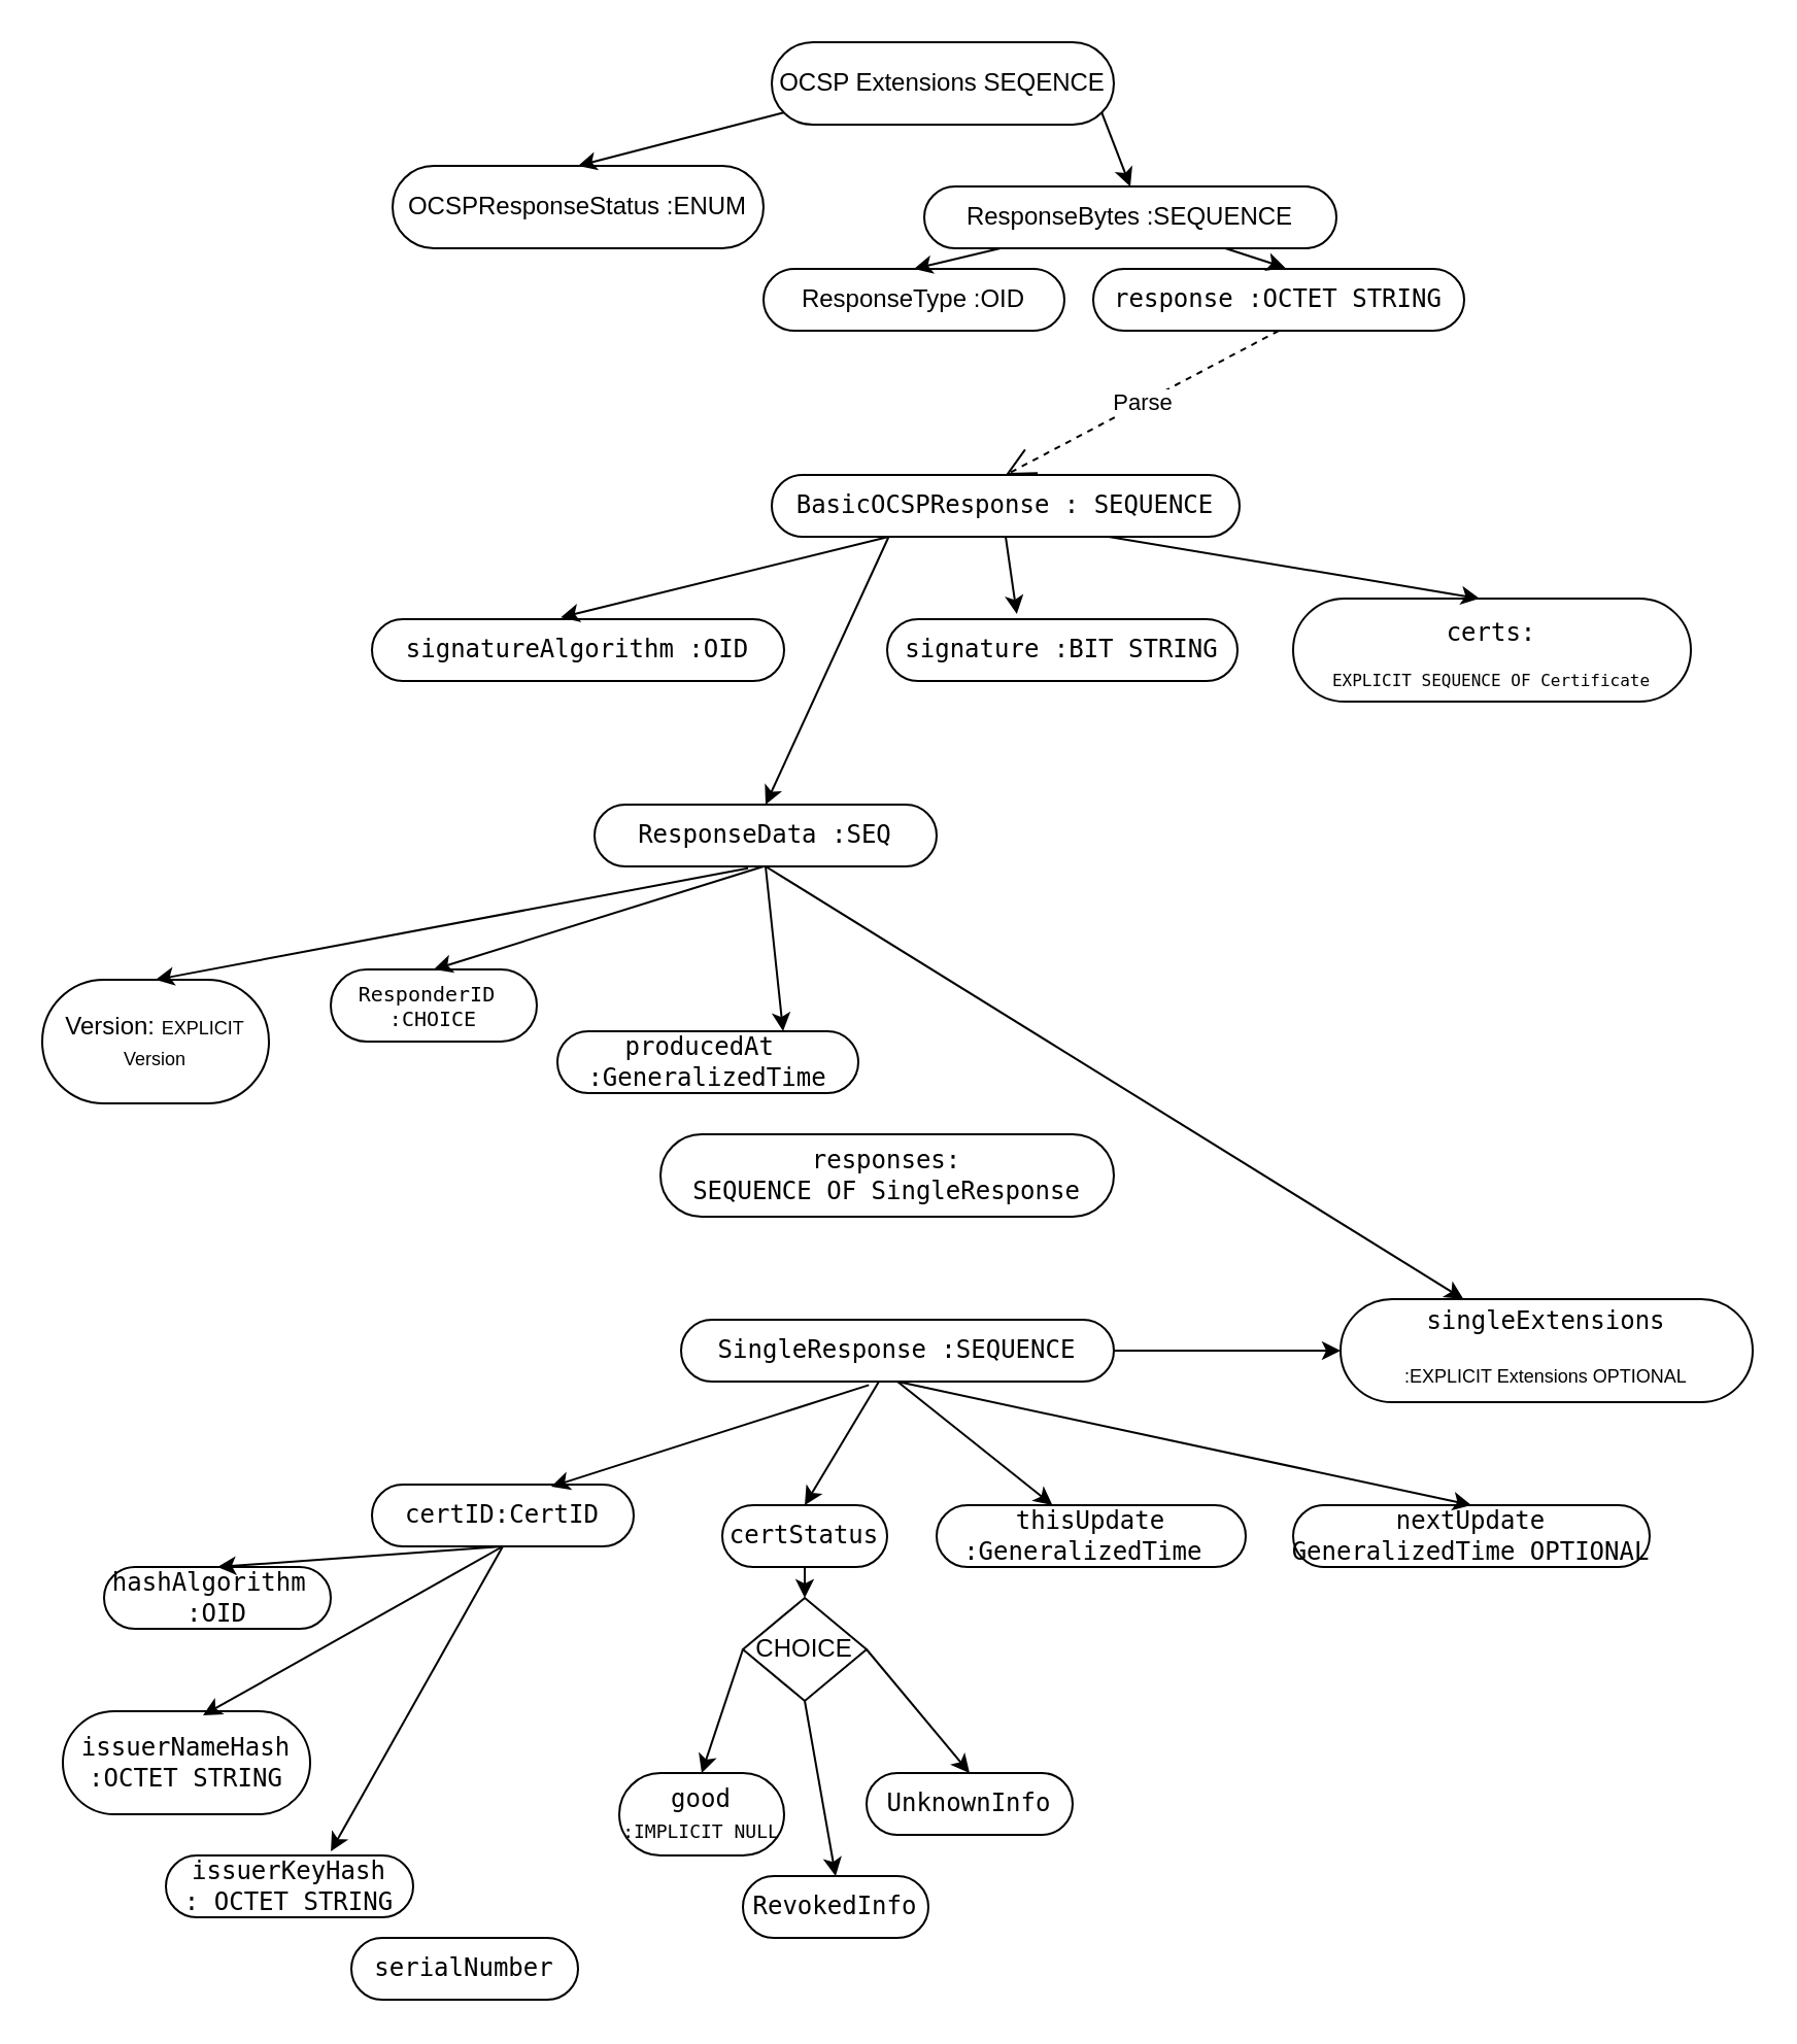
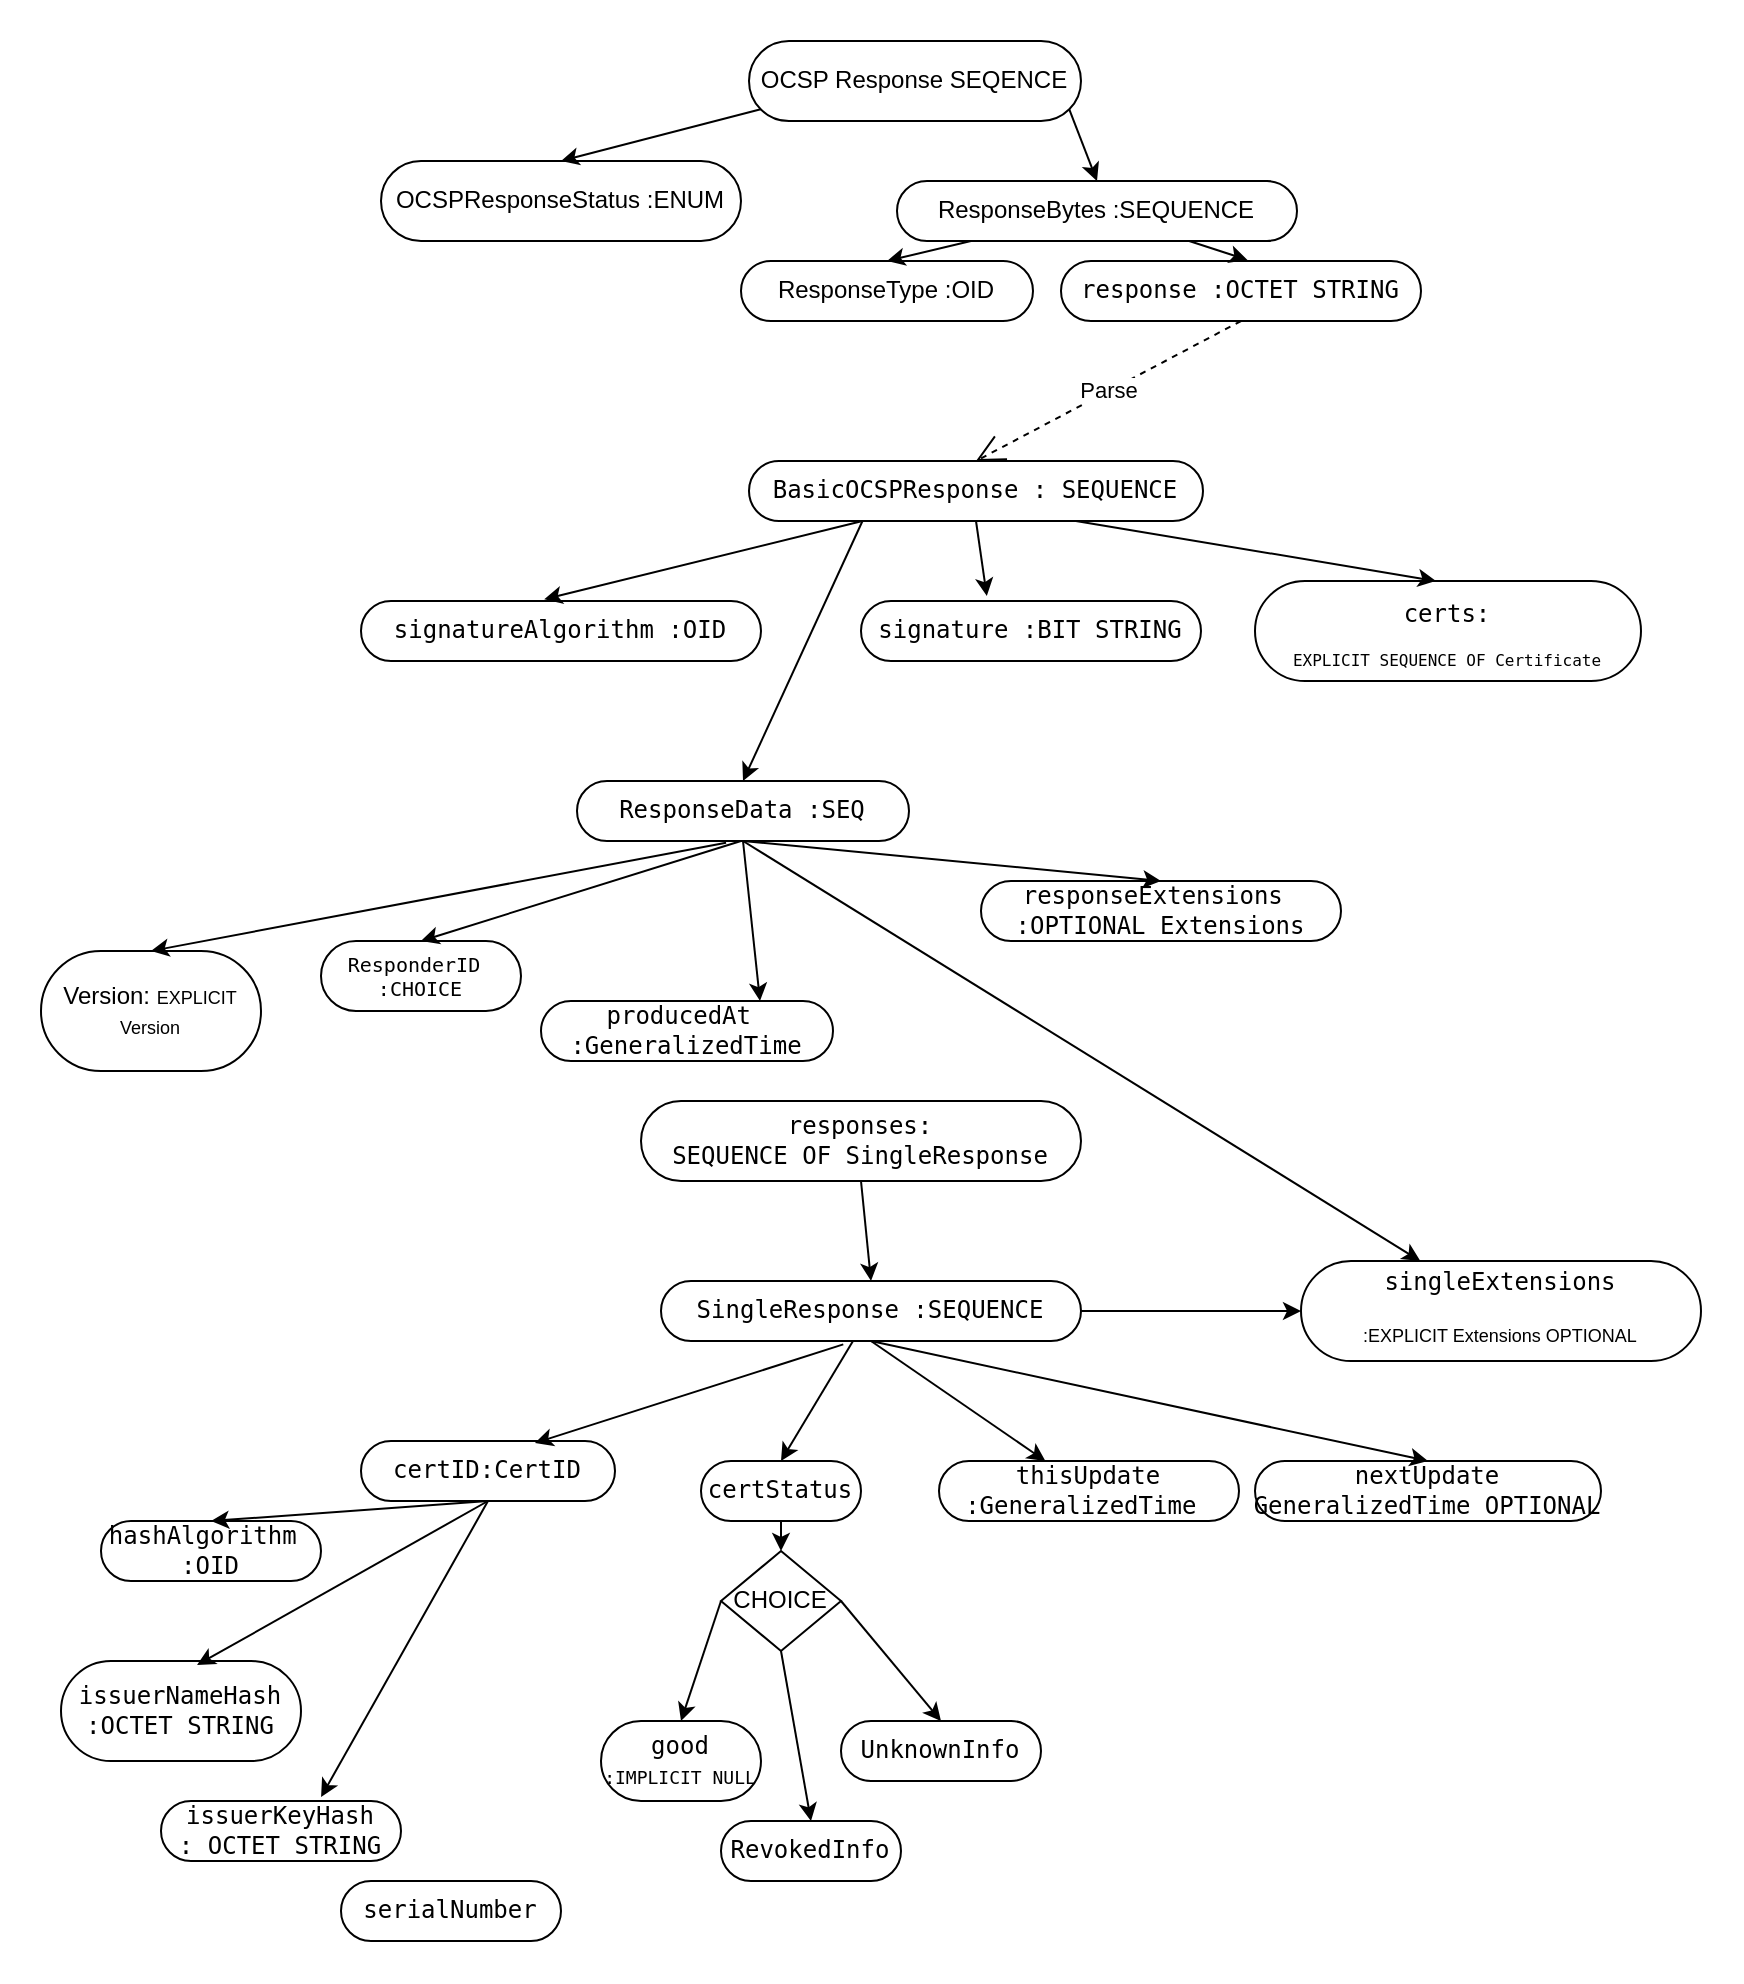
- <mxCell id="2" value="OCSP Extensions SEQENCE" style="html=1;dashed=0;whiteSpace=wrap;shape=mxgraph.dfd.start" vertex="1" parent="1"><mxGeometry x="374" y="20" width="166" height="40" as="geometry" /></mxCell>
+ <mxCell id="2" value="OCSP Response SEQENCE" style="html=1;dashed=0;whiteSpace=wrap;shape=mxgraph.dfd.start" vertex="1" parent="1"><mxGeometry x="374" y="20" width="166" height="40" as="geometry" /></mxCell>
+ <mxCell id="30" value="" style="endArrow=classic;html=1;rounded=0;exitX=0.5;exitY=0.5;exitDx=0;exitDy=15;exitPerimeter=0;entryX=0.5;entryY=0.5;entryDx=0;entryDy=-15;entryPerimeter=0;" edge="1" parent="1" source="13" target="29"><mxGeometry width="50" height="50" relative="1" as="geometry"><mxPoint x="580" y="350" as="sourcePoint" /><mxPoint x="630" y="300" as="targetPoint" /></mxGeometry></mxCell>
+ <mxCell id="29" value="&lt;pre class=&quot;newpage&quot;&gt;responseExtensions &lt;br&gt;:OPTIONAL Extensions&lt;/pre&gt;" style="html=1;dashed=0;whiteSpace=wrap;shape=mxgraph.dfd.start" vertex="1" parent="1"><mxGeometry x="490" y="440" width="180" height="30" as="geometry" /></mxCell>
+ <mxCell id="32" value="" style="endArrow=classic;html=1;rounded=0;exitX=0.5;exitY=0.5;exitDx=0;exitDy=20;exitPerimeter=0;entryX=0.5;entryY=0.5;entryDx=0;entryDy=-15;entryPerimeter=0;" edge="1" parent="1" source="27" target="31"><mxGeometry width="50" height="50" relative="1" as="geometry"><mxPoint x="700" y="590" as="sourcePoint" /><mxPoint x="750" y="540" as="targetPoint" /></mxGeometry></mxCell>
- <mxCell id="37" value="&lt;pre class=&quot;newpage&quot;&gt;thisUpdate&lt;br&gt;:GeneralizedTime &lt;/pre&gt;" style="html=1;dashed=0;whiteSpace=wrap;shape=mxgraph.dfd.start" vertex="1" parent="1"><mxGeometry x="454" y="730" width="150" height="30" as="geometry" /></mxCell>
+ <mxCell id="37" value="&lt;pre class=&quot;newpage&quot;&gt;thisUpdate&lt;br&gt;:GeneralizedTime &lt;/pre&gt;" style="html=1;dashed=0;whiteSpace=wrap;shape=mxgraph.dfd.start" vertex="1" parent="1"><mxGeometry x="469" y="730" width="150" height="30" as="geometry" /></mxCell>
